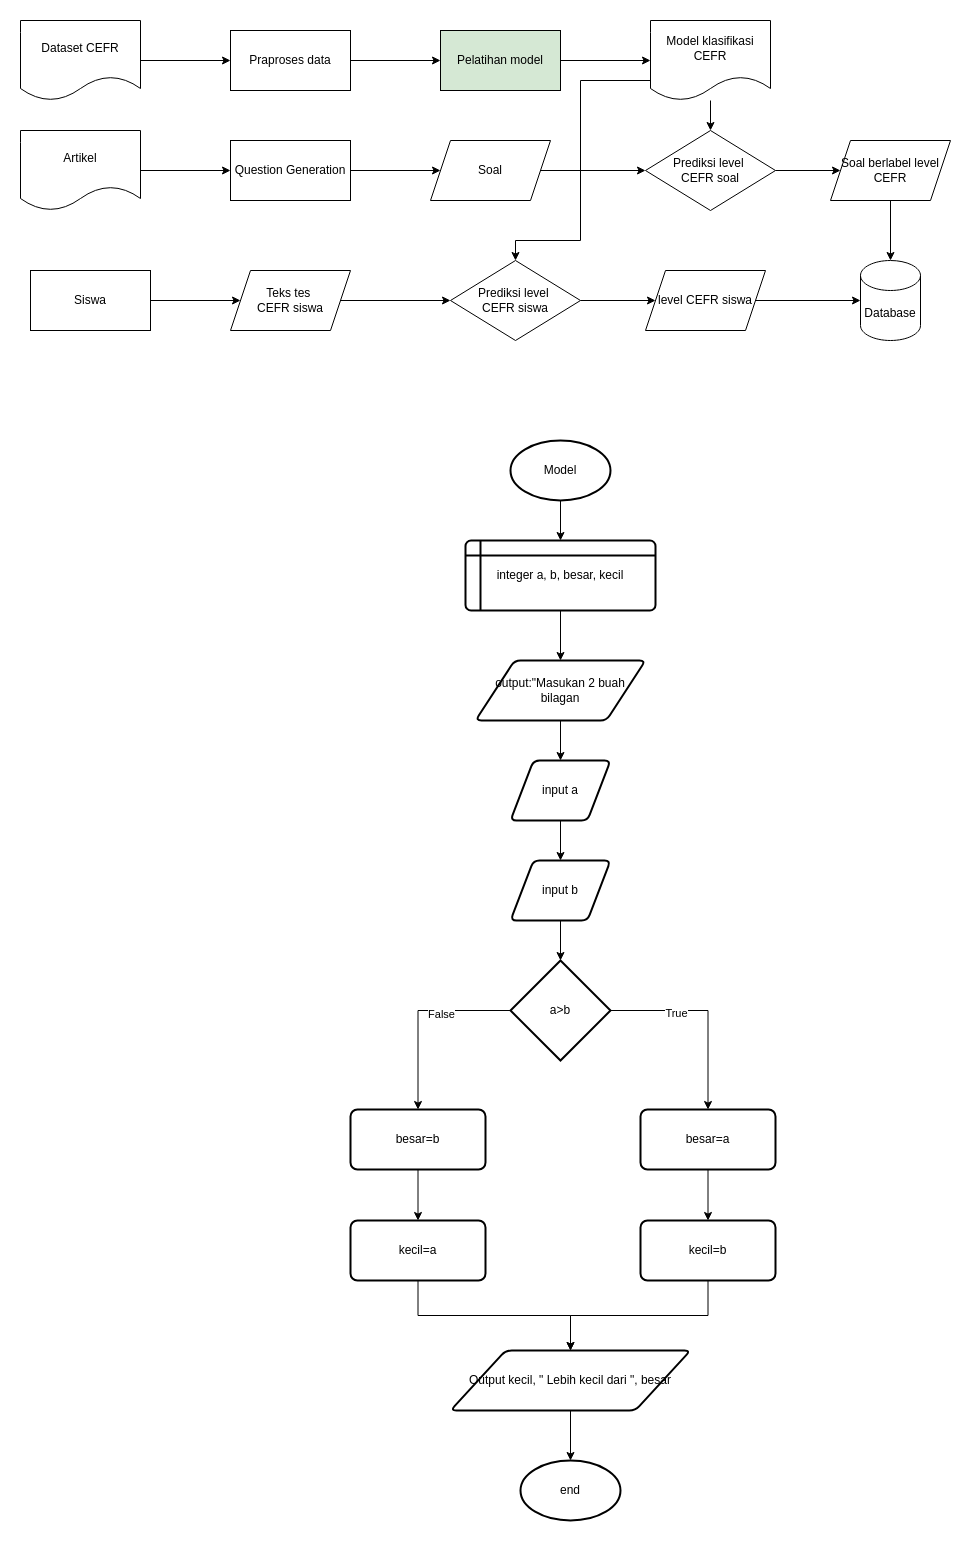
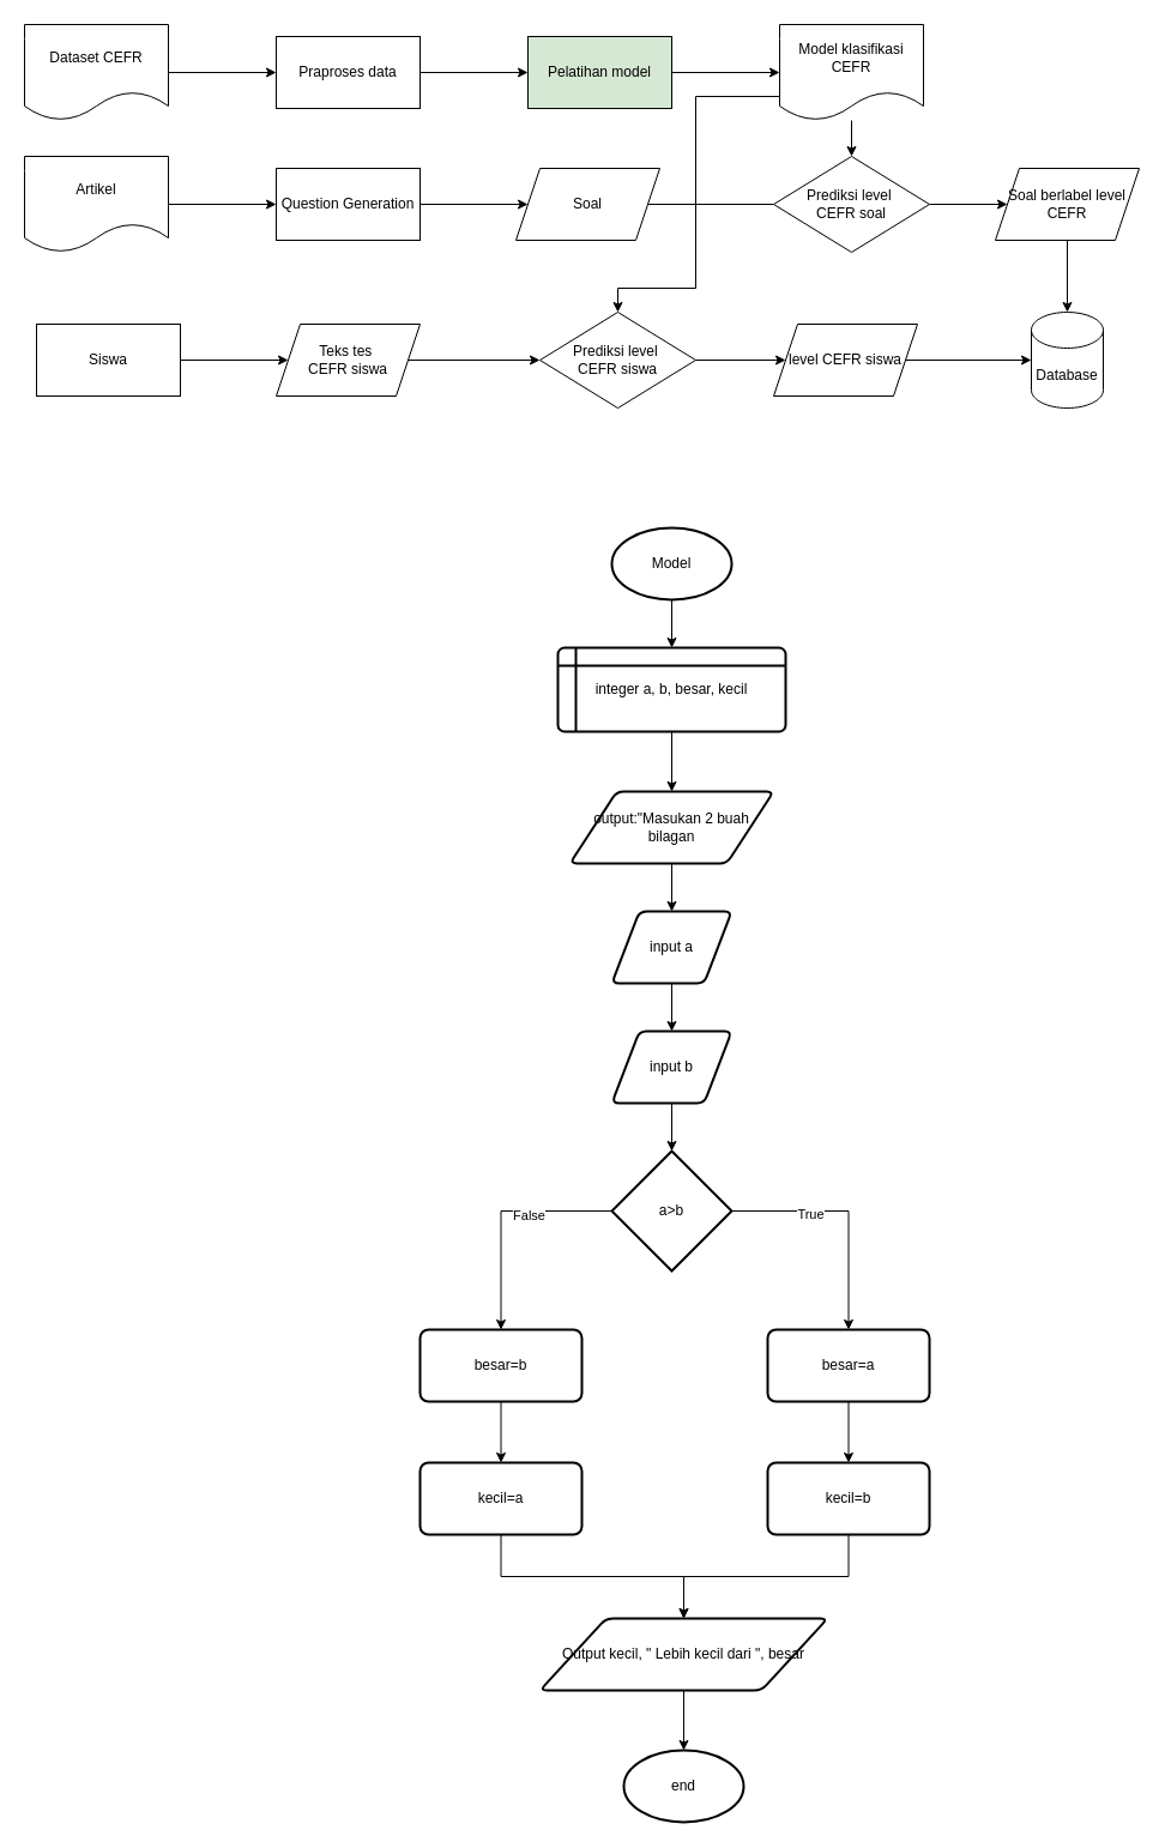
- <mxCell id="15" style="edgeStyle=orthogonalEdgeStyle;rounded=0;orthogonalLoop=1;jettySize=auto;html=1;exitX=1;exitY=0.5;exitDx=0;exitDy=0;" parent="1" source="16" target="19" edge="1"><mxGeometry relative="1" as="geometry" /></mxCell>
+ <mxCell id="15" style="edgeStyle=orthogonalEdgeStyle;rounded=0;orthogonalLoop=1;jettySize=auto;html=1;exitX=1;exitY=0.5;exitDx=0;exitDy=0;endArrow=none;" parent="1" source="16" target="19" edge="1"><mxGeometry relative="1" as="geometry" /></mxCell>
